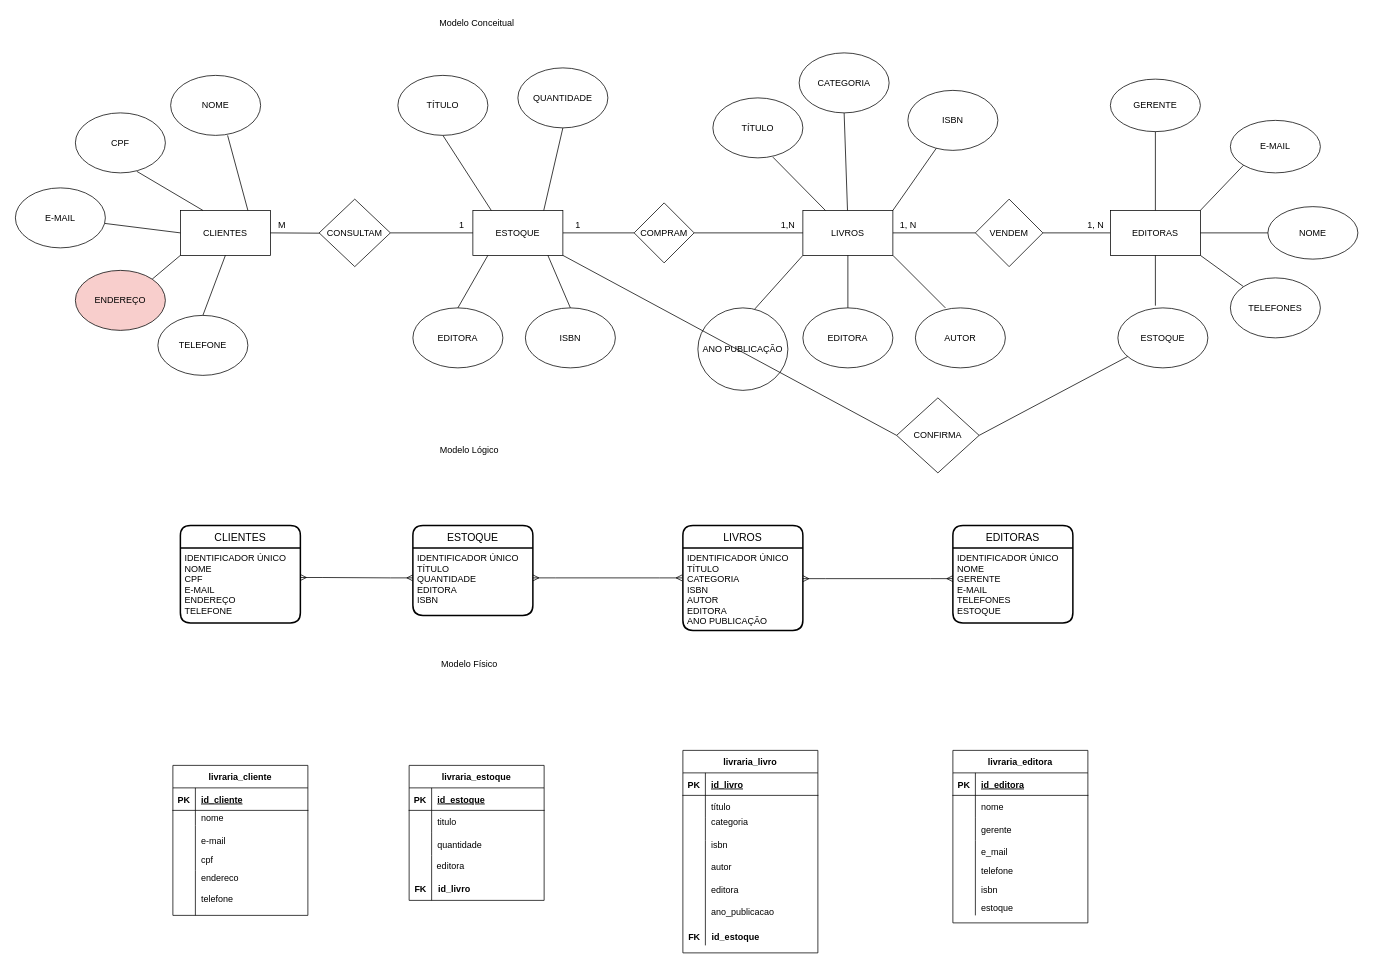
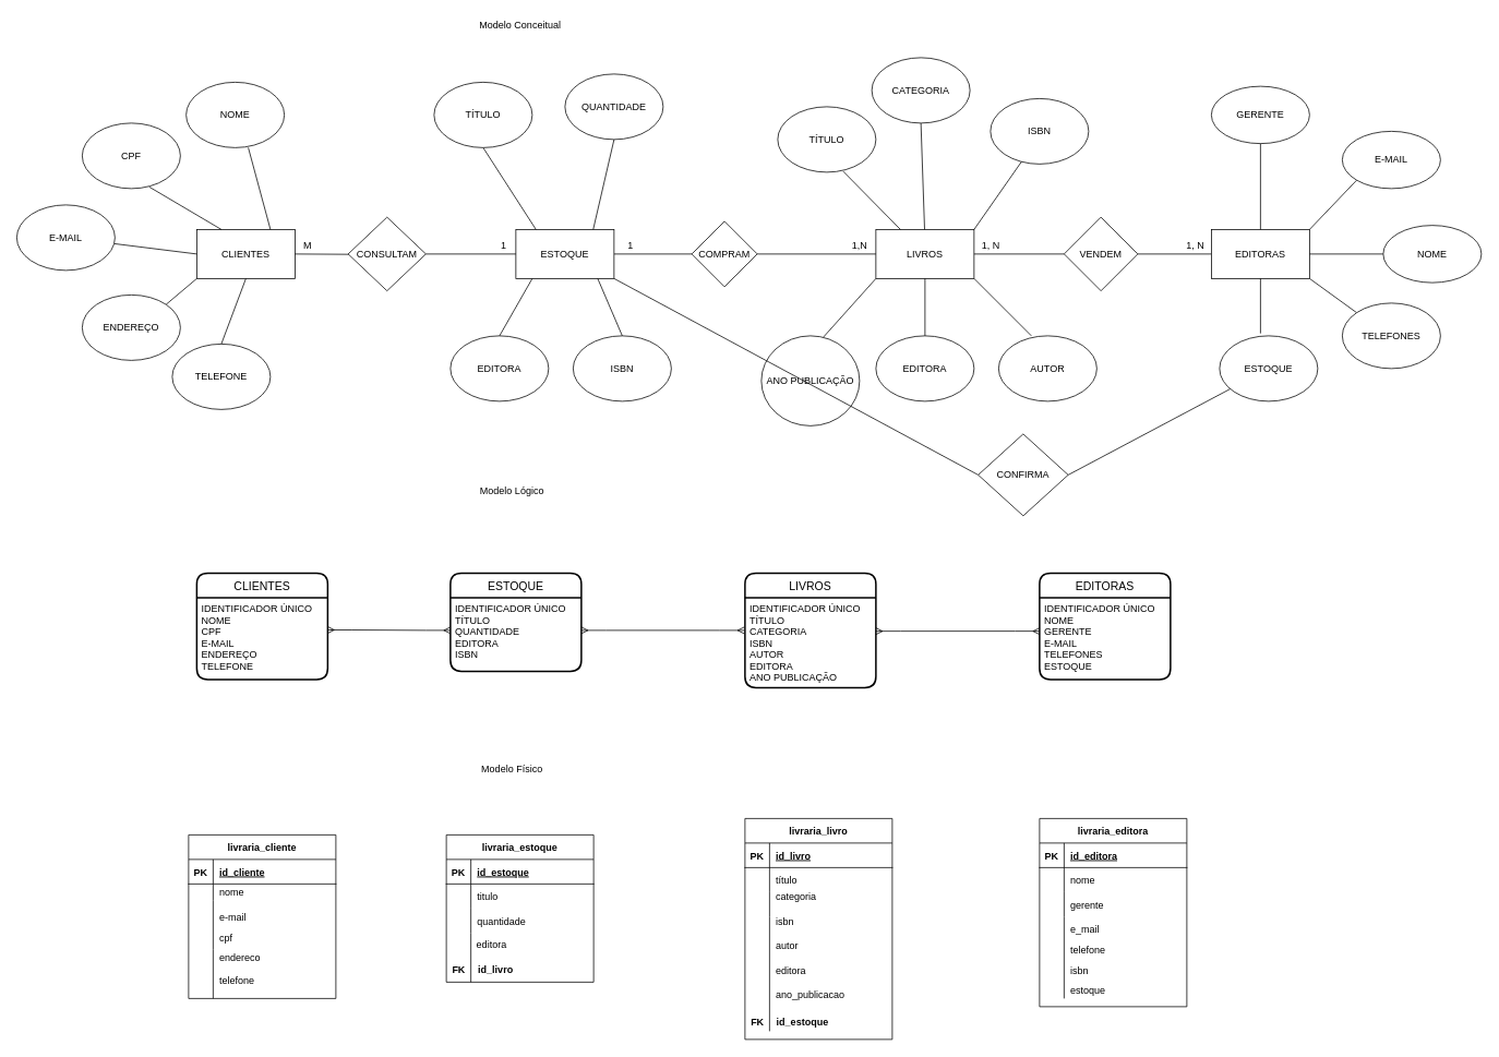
- <mxCell id="22" value="ENDEREÇO" style="ellipse;whiteSpace=wrap;html=1;fillColor=#f8cecc;" parent="1" vertex="1"><mxGeometry x="100" y="360" width="120" height="80" as="geometry" /></mxCell>
+ <mxCell id="22" value="ENDEREÇO" style="ellipse;whiteSpace=wrap;html=1;" parent="1" vertex="1"><mxGeometry x="100" y="360" width="120" height="80" as="geometry" /></mxCell>
- <mxCell id="58" value="Modelo Físico" style="text;html=1;align=center;verticalAlign=middle;resizable=0;points=[];autosize=1;strokeColor=none;fillColor=none;" parent="1" vertex="1"><mxGeometry x="580" y="875" width="90" height="20" as="geometry" /></mxCell>
+ <mxCell id="58" value="Modelo Físico" style="text;html=1;align=center;verticalAlign=middle;resizable=0;points=[];autosize=1;strokeColor=none;fillColor=none;" parent="1" vertex="1"><mxGeometry x="580" y="930" width="90" height="20" as="geometry" /></mxCell>
